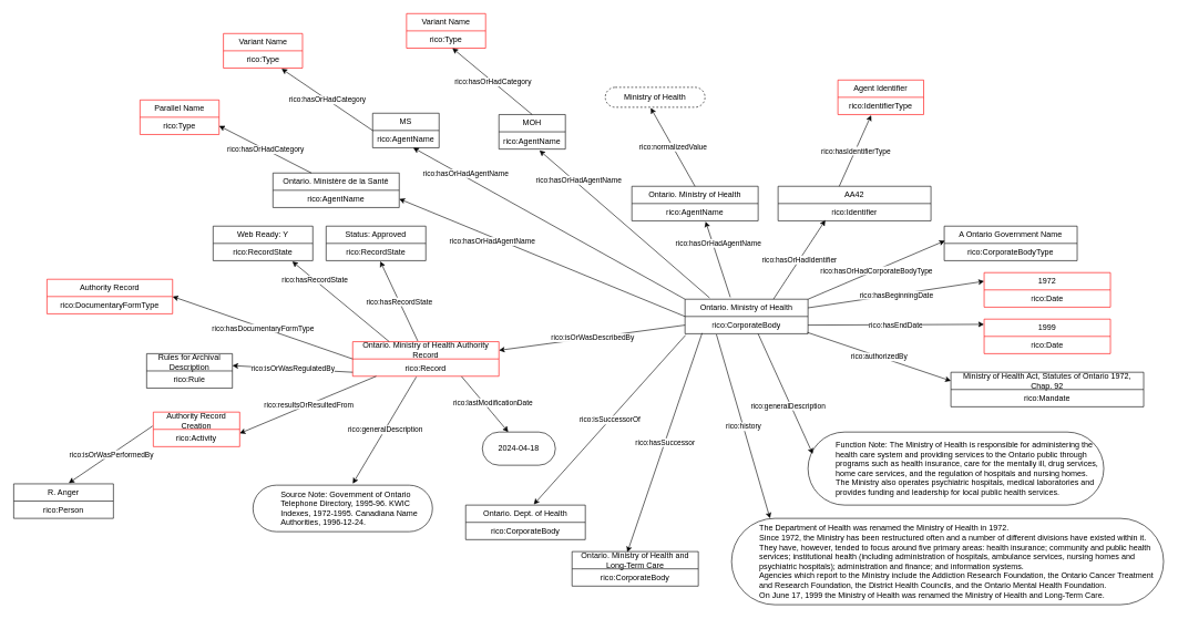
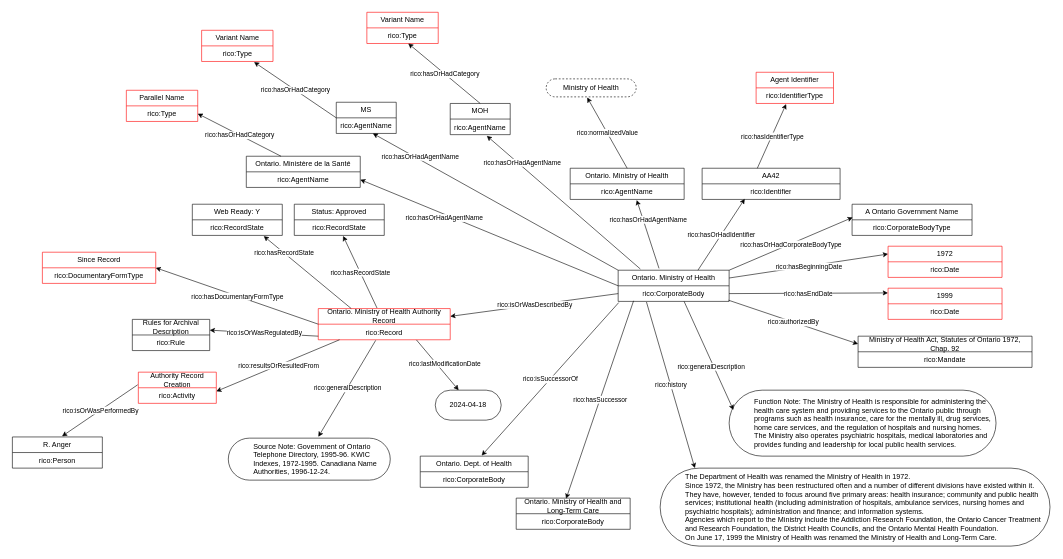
- <mxCell id="38" value="Authority Record" style="swimlane;fontStyle=0;childLayout=stackLayout;horizontal=1;startSize=26;fillColor=none;horizontalStack=0;resizeParent=1;resizeParentMax=0;resizeLast=0;collapsible=1;marginBottom=0;whiteSpace=wrap;html=1;strokeColor=#FF0000;" parent="1" vertex="1"><mxGeometry x="70" y="420" width="189" height="52" as="geometry"><mxRectangle x="981" y="570" width="50" height="40" as="alternateBounds" /></mxGeometry></mxCell>
+ <mxCell id="38" value="Since Record" style="swimlane;fontStyle=0;childLayout=stackLayout;horizontal=1;startSize=26;fillColor=none;horizontalStack=0;resizeParent=1;resizeParentMax=0;resizeLast=0;collapsible=1;marginBottom=0;whiteSpace=wrap;html=1;strokeColor=#FF0000;" parent="1" vertex="1"><mxGeometry x="70" y="420" width="189" height="52" as="geometry"><mxRectangle x="981" y="570" width="50" height="40" as="alternateBounds" /></mxGeometry></mxCell>
